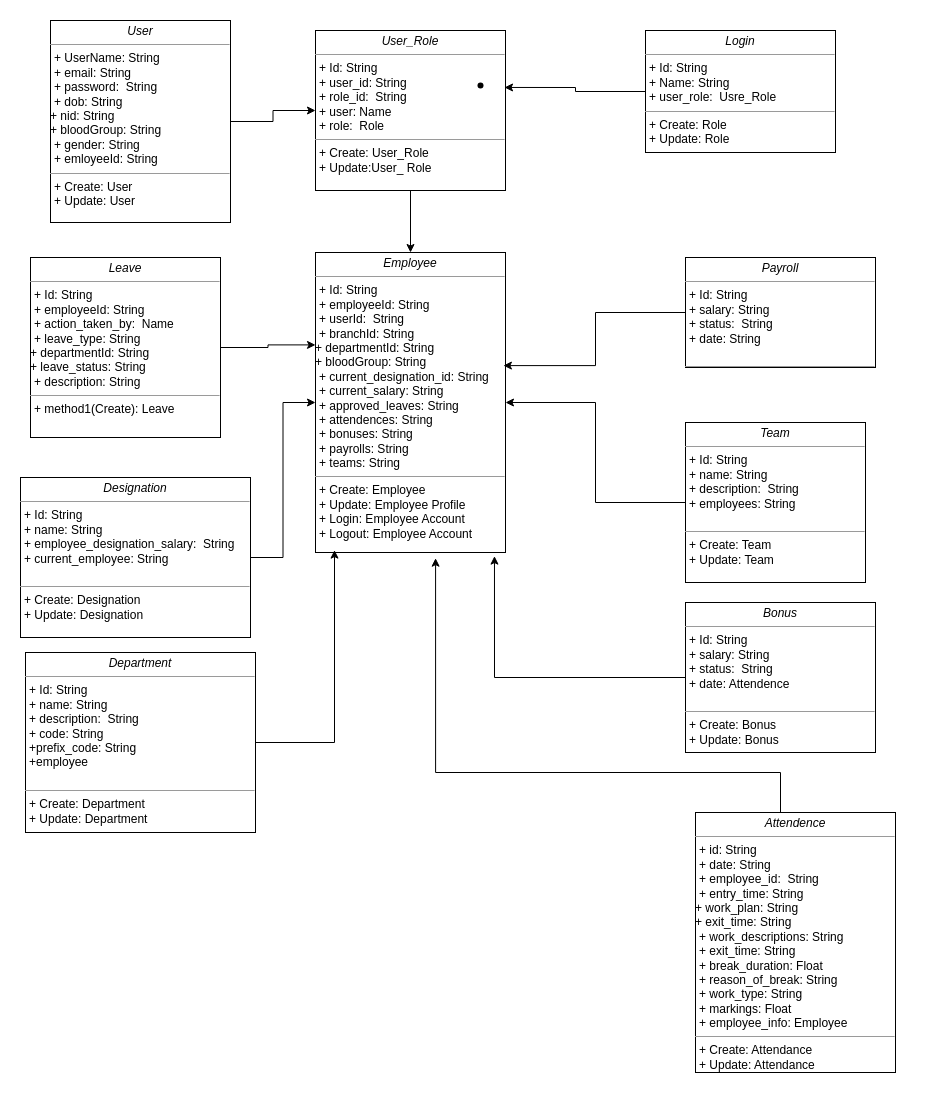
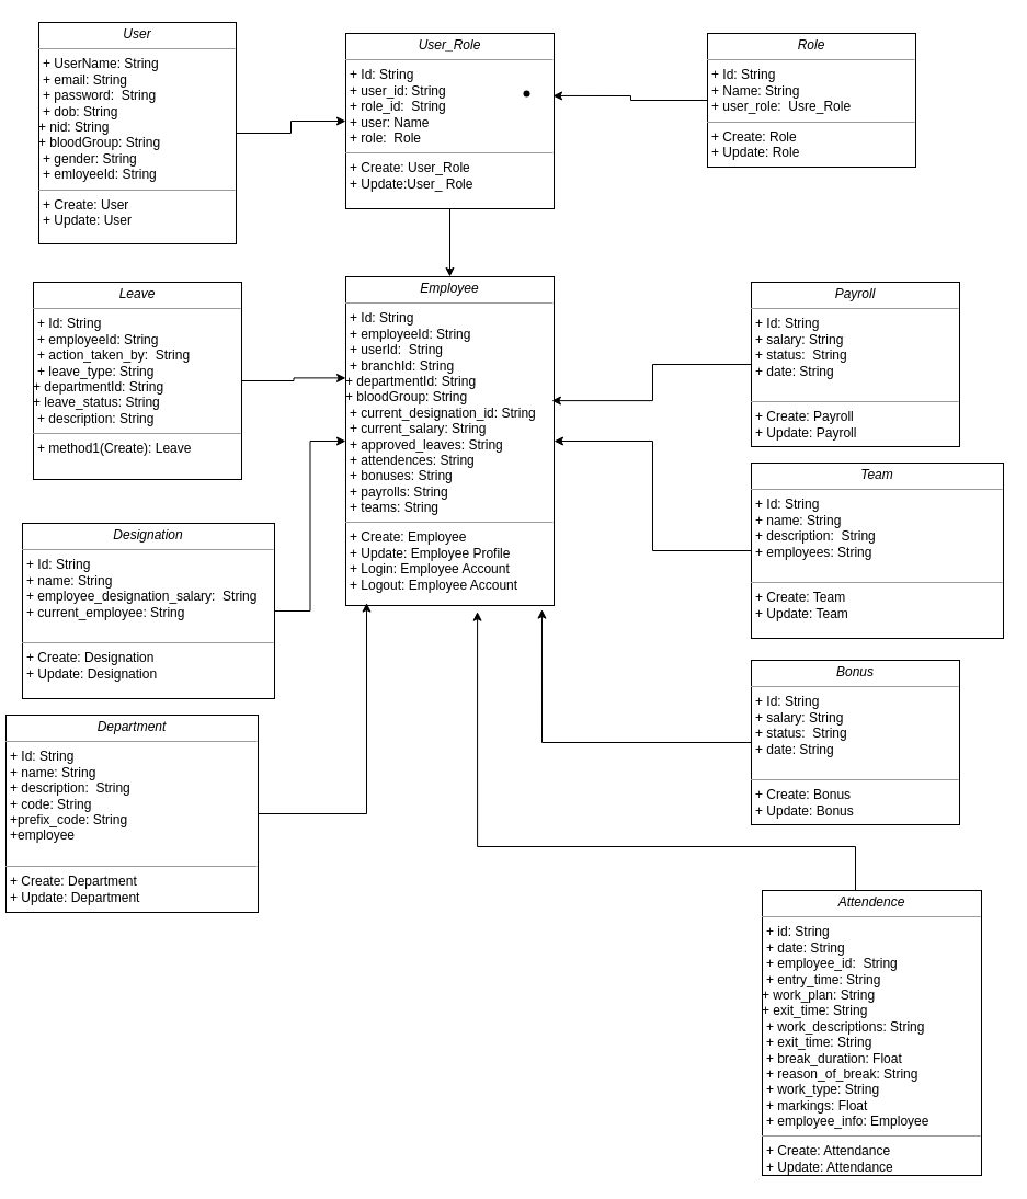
- <mxCell id="5" value="&lt;p style=&quot;margin:0px;margin-top:4px;text-align:center;&quot;&gt;&lt;i&gt;Login&lt;/i&gt;&lt;/p&gt;&lt;hr size=&quot;1&quot;&gt;&lt;p style=&quot;margin:0px;margin-left:4px;&quot;&gt;+ Id: String&lt;br&gt;+ Name: String&lt;/p&gt;&lt;p style=&quot;margin:0px;margin-left:4px;&quot;&gt;+ user_role:&amp;nbsp; Usre_Role&lt;br&gt;&lt;/p&gt;&lt;hr size=&quot;1&quot;&gt;&lt;p style=&quot;border-color: var(--border-color); margin: 0px 0px 0px 4px;&quot;&gt;+ Create: Role&lt;/p&gt;&lt;p style=&quot;border-color: var(--border-color); margin: 0px 0px 0px 4px;&quot;&gt;+ Update: Role&lt;br style=&quot;border-color: var(--border-color);&quot;&gt;&lt;/p&gt;" style="verticalAlign=top;align=left;overflow=fill;fontSize=12;fontFamily=Helvetica;html=1;whiteSpace=wrap;" parent="1" vertex="1"><mxGeometry x="645" y="30" width="190" height="122" as="geometry" /></mxCell>
+ <mxCell id="5" value="&lt;p style=&quot;margin:0px;margin-top:4px;text-align:center;&quot;&gt;&lt;i&gt;Role&lt;/i&gt;&lt;/p&gt;&lt;hr size=&quot;1&quot;&gt;&lt;p style=&quot;margin:0px;margin-left:4px;&quot;&gt;+ Id: String&lt;br&gt;+ Name: String&lt;/p&gt;&lt;p style=&quot;margin:0px;margin-left:4px;&quot;&gt;+ user_role:&amp;nbsp; Usre_Role&lt;br&gt;&lt;/p&gt;&lt;hr size=&quot;1&quot;&gt;&lt;p style=&quot;border-color: var(--border-color); margin: 0px 0px 0px 4px;&quot;&gt;+ Create: Role&lt;/p&gt;&lt;p style=&quot;border-color: var(--border-color); margin: 0px 0px 0px 4px;&quot;&gt;+ Update: Role&lt;br style=&quot;border-color: var(--border-color);&quot;&gt;&lt;/p&gt;" style="verticalAlign=top;align=left;overflow=fill;fontSize=12;fontFamily=Helvetica;html=1;whiteSpace=wrap;" parent="1" vertex="1"><mxGeometry x="645" y="30" width="190" height="122" as="geometry" /></mxCell>
- <mxCell id="3" value="&lt;p style=&quot;margin:0px;margin-top:4px;text-align:center;&quot;&gt;&lt;i&gt;User&lt;/i&gt;&lt;/p&gt;&lt;hr size=&quot;1&quot;&gt;&lt;p style=&quot;margin:0px;margin-left:4px;&quot;&gt;+ UserName: String&lt;br&gt;+ email: String&lt;/p&gt;&lt;p style=&quot;margin:0px;margin-left:4px;&quot;&gt;+ password:&amp;nbsp; String&lt;br style=&quot;border-color: var(--border-color);&quot;&gt;+ dob: String&lt;br&gt;&lt;/p&gt;+ nid: String&lt;br style=&quot;border-color: var(--border-color);&quot;&gt;+ bloodGroup: String&lt;p style=&quot;margin:0px;margin-left:4px;&quot;&gt;+ gender: String&lt;br style=&quot;border-color: var(--border-color);&quot;&gt;+ emloyeeId: String&lt;/p&gt;&lt;hr size=&quot;1&quot;&gt;&lt;p style=&quot;margin:0px;margin-left:4px;&quot;&gt;+ Create: User&lt;/p&gt;&lt;p style=&quot;margin:0px;margin-left:4px;&quot;&gt;+ Update: User&lt;/p&gt;&lt;p style=&quot;margin:0px;margin-left:4px;&quot;&gt;&lt;br&gt;&lt;/p&gt;" style="verticalAlign=top;align=left;overflow=fill;fontSize=12;fontFamily=Helvetica;html=1;whiteSpace=wrap;" parent="1" vertex="1"><mxGeometry x="50" y="20" width="180" height="202" as="geometry" /></mxCell>
+ <mxCell id="3" value="&lt;p style=&quot;margin:0px;margin-top:4px;text-align:center;&quot;&gt;&lt;i&gt;User&lt;/i&gt;&lt;/p&gt;&lt;hr size=&quot;1&quot;&gt;&lt;p style=&quot;margin:0px;margin-left:4px;&quot;&gt;+ UserName: String&lt;br&gt;+ email: String&lt;/p&gt;&lt;p style=&quot;margin:0px;margin-left:4px;&quot;&gt;+ password:&amp;nbsp; String&lt;br style=&quot;border-color: var(--border-color);&quot;&gt;+ dob: String&lt;br&gt;&lt;/p&gt;+ nid: String&lt;br style=&quot;border-color: var(--border-color);&quot;&gt;+ bloodGroup: String&lt;p style=&quot;margin:0px;margin-left:4px;&quot;&gt;+ gender: String&lt;br style=&quot;border-color: var(--border-color);&quot;&gt;+ emloyeeId: String&lt;/p&gt;&lt;hr size=&quot;1&quot;&gt;&lt;p style=&quot;margin:0px;margin-left:4px;&quot;&gt;+ Create: User&lt;/p&gt;&lt;p style=&quot;margin:0px;margin-left:4px;&quot;&gt;+ Update: User&lt;/p&gt;&lt;p style=&quot;margin:0px;margin-left:4px;&quot;&gt;&lt;br&gt;&lt;/p&gt;" style="verticalAlign=top;align=left;overflow=fill;fontSize=12;fontFamily=Helvetica;html=1;whiteSpace=wrap;" parent="1" vertex="1"><mxGeometry x="35" y="20" width="180" height="202" as="geometry" /></mxCell>
- <mxCell id="8" value="&lt;p style=&quot;margin:0px;margin-top:4px;text-align:center;&quot;&gt;&lt;i&gt;Payroll&lt;/i&gt;&lt;/p&gt;&lt;hr size=&quot;1&quot;&gt;&lt;p style=&quot;margin:0px;margin-left:4px;&quot;&gt;+ Id: String&lt;br&gt;+ salary: String&lt;/p&gt;&lt;p style=&quot;margin:0px;margin-left:4px;&quot;&gt;+ status:&amp;nbsp; String&lt;br style=&quot;border-color: var(--border-color);&quot;&gt;+ date: String&lt;/p&gt;&lt;br&gt;&lt;hr size=&quot;1&quot;&gt;&lt;p style=&quot;border-color: var(--border-color); margin: 0px 0px 0px 4px;&quot;&gt;+ Create: Payroll&lt;/p&gt;&lt;p style=&quot;border-color: var(--border-color); margin: 0px 0px 0px 4px;&quot;&gt;+ Update: Payroll&lt;/p&gt;&lt;p style=&quot;margin:0px;margin-left:4px;&quot;&gt;&lt;br&gt;&lt;/p&gt;" style="verticalAlign=top;align=left;overflow=fill;fontSize=12;fontFamily=Helvetica;html=1;whiteSpace=wrap;" parent="1" vertex="1"><mxGeometry x="685" y="257" width="190" height="110" as="geometry" /></mxCell>
+ <mxCell id="8" value="&lt;p style=&quot;margin:0px;margin-top:4px;text-align:center;&quot;&gt;&lt;i&gt;Payroll&lt;/i&gt;&lt;/p&gt;&lt;hr size=&quot;1&quot;&gt;&lt;p style=&quot;margin:0px;margin-left:4px;&quot;&gt;+ Id: String&lt;br&gt;+ salary: String&lt;/p&gt;&lt;p style=&quot;margin:0px;margin-left:4px;&quot;&gt;+ status:&amp;nbsp; String&lt;br style=&quot;border-color: var(--border-color);&quot;&gt;+ date: String&lt;/p&gt;&lt;br&gt;&lt;hr size=&quot;1&quot;&gt;&lt;p style=&quot;border-color: var(--border-color); margin: 0px 0px 0px 4px;&quot;&gt;+ Create: Payroll&lt;/p&gt;&lt;p style=&quot;border-color: var(--border-color); margin: 0px 0px 0px 4px;&quot;&gt;+ Update: Payroll&lt;/p&gt;&lt;p style=&quot;margin:0px;margin-left:4px;&quot;&gt;&lt;br&gt;&lt;/p&gt;" style="verticalAlign=top;align=left;overflow=fill;fontSize=12;fontFamily=Helvetica;html=1;whiteSpace=wrap;" parent="1" vertex="1"><mxGeometry x="685" y="257" width="190" height="150" as="geometry" /></mxCell>
- <mxCell id="7" value="&lt;p style=&quot;margin:0px;margin-top:4px;text-align:center;&quot;&gt;&lt;i&gt;Leave&lt;/i&gt;&lt;/p&gt;&lt;hr size=&quot;1&quot;&gt;&lt;p style=&quot;margin:0px;margin-left:4px;&quot;&gt;+ Id: String&lt;br&gt;+ employeeId: String&lt;/p&gt;&lt;p style=&quot;margin:0px;margin-left:4px;&quot;&gt;+ action_taken_by:&amp;nbsp; Name&lt;br style=&quot;border-color: var(--border-color);&quot;&gt;+ leave_type: String&lt;br&gt;&lt;/p&gt;+ departmentId: String&lt;br style=&quot;border-color: var(--border-color);&quot;&gt;+ leave_status: String&lt;p style=&quot;margin:0px;margin-left:4px;&quot;&gt;+ description: String&lt;br&gt;&lt;/p&gt;&lt;hr size=&quot;1&quot;&gt;&lt;p style=&quot;margin:0px;margin-left:4px;&quot;&gt;+ method1(Create): Leave&lt;br&gt;&lt;br&gt;&lt;/p&gt;" style="verticalAlign=top;align=left;overflow=fill;fontSize=12;fontFamily=Helvetica;html=1;whiteSpace=wrap;" parent="1" vertex="1"><mxGeometry x="30" y="257" width="190" height="180" as="geometry" /></mxCell>
+ <mxCell id="7" value="&lt;p style=&quot;margin:0px;margin-top:4px;text-align:center;&quot;&gt;&lt;i&gt;Leave&lt;/i&gt;&lt;/p&gt;&lt;hr size=&quot;1&quot;&gt;&lt;p style=&quot;margin:0px;margin-left:4px;&quot;&gt;+ Id: String&lt;br&gt;+ employeeId: String&lt;/p&gt;&lt;p style=&quot;margin:0px;margin-left:4px;&quot;&gt;+ action_taken_by:&amp;nbsp; String&lt;br style=&quot;border-color: var(--border-color);&quot;&gt;+ leave_type: String&lt;br&gt;&lt;/p&gt;+ departmentId: String&lt;br style=&quot;border-color: var(--border-color);&quot;&gt;+ leave_status: String&lt;p style=&quot;margin:0px;margin-left:4px;&quot;&gt;+ description: String&lt;br&gt;&lt;/p&gt;&lt;hr size=&quot;1&quot;&gt;&lt;p style=&quot;margin:0px;margin-left:4px;&quot;&gt;+ method1(Create): Leave&lt;br&gt;&lt;br&gt;&lt;/p&gt;" style="verticalAlign=top;align=left;overflow=fill;fontSize=12;fontFamily=Helvetica;html=1;whiteSpace=wrap;" parent="1" vertex="1"><mxGeometry x="30" y="257" width="190" height="180" as="geometry" /></mxCell>
- <mxCell id="14" value="&lt;p style=&quot;margin:0px;margin-top:4px;text-align:center;&quot;&gt;&lt;i&gt;Team&lt;/i&gt;&lt;/p&gt;&lt;hr size=&quot;1&quot;&gt;&lt;p style=&quot;margin:0px;margin-left:4px;&quot;&gt;+ Id: String&lt;br&gt;+ name: String&lt;/p&gt;&lt;p style=&quot;margin:0px;margin-left:4px;&quot;&gt;+&amp;nbsp;description&lt;span style=&quot;background-color: initial;&quot;&gt;:&amp;nbsp; String&lt;/span&gt;&lt;/p&gt;&lt;p style=&quot;margin:0px;margin-left:4px;&quot;&gt;+&amp;nbsp;employees&lt;span style=&quot;background-color: initial;&quot;&gt;: String&lt;/span&gt;&lt;/p&gt;&lt;br&gt;&lt;hr size=&quot;1&quot;&gt;&lt;p style=&quot;border-color: var(--border-color); margin: 0px 0px 0px 4px;&quot;&gt;+ Create: Team&lt;/p&gt;&lt;p style=&quot;border-color: var(--border-color); margin: 0px 0px 0px 4px;&quot;&gt;+ Update: Team&lt;/p&gt;&lt;p style=&quot;margin:0px;margin-left:4px;&quot;&gt;&lt;br&gt;&lt;/p&gt;" style="verticalAlign=top;align=left;overflow=fill;fontSize=12;fontFamily=Helvetica;html=1;whiteSpace=wrap;" parent="1" vertex="1"><mxGeometry x="685" y="422" width="180" height="160" as="geometry" /></mxCell>
+ <mxCell id="14" value="&lt;p style=&quot;margin:0px;margin-top:4px;text-align:center;&quot;&gt;&lt;i&gt;Team&lt;/i&gt;&lt;/p&gt;&lt;hr size=&quot;1&quot;&gt;&lt;p style=&quot;margin:0px;margin-left:4px;&quot;&gt;+ Id: String&lt;br&gt;+ name: String&lt;/p&gt;&lt;p style=&quot;margin:0px;margin-left:4px;&quot;&gt;+&amp;nbsp;description&lt;span style=&quot;background-color: initial;&quot;&gt;:&amp;nbsp; String&lt;/span&gt;&lt;/p&gt;&lt;p style=&quot;margin:0px;margin-left:4px;&quot;&gt;+&amp;nbsp;employees&lt;span style=&quot;background-color: initial;&quot;&gt;: String&lt;/span&gt;&lt;/p&gt;&lt;br&gt;&lt;hr size=&quot;1&quot;&gt;&lt;p style=&quot;border-color: var(--border-color); margin: 0px 0px 0px 4px;&quot;&gt;+ Create: Team&lt;/p&gt;&lt;p style=&quot;border-color: var(--border-color); margin: 0px 0px 0px 4px;&quot;&gt;+ Update: Team&lt;/p&gt;&lt;p style=&quot;margin:0px;margin-left:4px;&quot;&gt;&lt;br&gt;&lt;/p&gt;" style="verticalAlign=top;align=left;overflow=fill;fontSize=12;fontFamily=Helvetica;html=1;whiteSpace=wrap;" parent="1" vertex="1"><mxGeometry x="685" y="422" width="230" height="160" as="geometry" /></mxCell>
- <mxCell id="9" value="&lt;p style=&quot;margin:0px;margin-top:4px;text-align:center;&quot;&gt;&lt;i&gt;Bonus&lt;/i&gt;&lt;/p&gt;&lt;hr size=&quot;1&quot;&gt;&lt;p style=&quot;margin:0px;margin-left:4px;&quot;&gt;+ Id: String&lt;br&gt;+ salary: String&lt;/p&gt;&lt;p style=&quot;margin:0px;margin-left:4px;&quot;&gt;+ status:&amp;nbsp; String&lt;br style=&quot;border-color: var(--border-color);&quot;&gt;+ date: Attendence&lt;/p&gt;&lt;br&gt;&lt;hr size=&quot;1&quot;&gt;&lt;p style=&quot;border-color: var(--border-color); margin: 0px 0px 0px 4px;&quot;&gt;+ Create: Bonus&lt;/p&gt;&lt;p style=&quot;border-color: var(--border-color); margin: 0px 0px 0px 4px;&quot;&gt;+ Update: Bonus&lt;/p&gt;&lt;p style=&quot;margin:0px;margin-left:4px;&quot;&gt;&lt;br&gt;&lt;/p&gt;" style="verticalAlign=top;align=left;overflow=fill;fontSize=12;fontFamily=Helvetica;html=1;whiteSpace=wrap;" parent="1" vertex="1"><mxGeometry x="685" y="602" width="190" height="150" as="geometry" /></mxCell>
+ <mxCell id="9" value="&lt;p style=&quot;margin:0px;margin-top:4px;text-align:center;&quot;&gt;&lt;i&gt;Bonus&lt;/i&gt;&lt;/p&gt;&lt;hr size=&quot;1&quot;&gt;&lt;p style=&quot;margin:0px;margin-left:4px;&quot;&gt;+ Id: String&lt;br&gt;+ salary: String&lt;/p&gt;&lt;p style=&quot;margin:0px;margin-left:4px;&quot;&gt;+ status:&amp;nbsp; String&lt;br style=&quot;border-color: var(--border-color);&quot;&gt;+ date: String&lt;/p&gt;&lt;br&gt;&lt;hr size=&quot;1&quot;&gt;&lt;p style=&quot;border-color: var(--border-color); margin: 0px 0px 0px 4px;&quot;&gt;+ Create: Bonus&lt;/p&gt;&lt;p style=&quot;border-color: var(--border-color); margin: 0px 0px 0px 4px;&quot;&gt;+ Update: Bonus&lt;/p&gt;&lt;p style=&quot;margin:0px;margin-left:4px;&quot;&gt;&lt;br&gt;&lt;/p&gt;" style="verticalAlign=top;align=left;overflow=fill;fontSize=12;fontFamily=Helvetica;html=1;whiteSpace=wrap;" parent="1" vertex="1"><mxGeometry x="685" y="602" width="190" height="150" as="geometry" /></mxCell>
- <mxCell id="12" value="&lt;p style=&quot;margin:0px;margin-top:4px;text-align:center;&quot;&gt;&lt;i&gt;Department&lt;/i&gt;&lt;/p&gt;&lt;hr size=&quot;1&quot;&gt;&lt;p style=&quot;margin:0px;margin-left:4px;&quot;&gt;+ Id: String&lt;br&gt;+ name: String&lt;/p&gt;&lt;p style=&quot;margin:0px;margin-left:4px;&quot;&gt;+&amp;nbsp;description&lt;span style=&quot;background-color: initial;&quot;&gt;:&amp;nbsp; String&lt;/span&gt;&lt;/p&gt;&lt;p style=&quot;margin:0px;margin-left:4px;&quot;&gt;+&amp;nbsp;code&lt;span style=&quot;background-color: initial;&quot;&gt;: String&lt;/span&gt;&lt;/p&gt;&lt;p style=&quot;margin:0px;margin-left:4px;&quot;&gt;&lt;span style=&quot;background-color: initial;&quot;&gt;+&lt;/span&gt;prefix_code: String&lt;/p&gt;&lt;p style=&quot;margin:0px;margin-left:4px;&quot;&gt;+employee&lt;/p&gt;&lt;br&gt;&lt;hr size=&quot;1&quot;&gt;&lt;p style=&quot;margin:0px;margin-left:4px;&quot;&gt;+ Create: Department&lt;/p&gt;&lt;p style=&quot;margin:0px;margin-left:4px;&quot;&gt;+ Update: Department&lt;br&gt;&lt;br&gt;&lt;/p&gt;" style="verticalAlign=top;align=left;overflow=fill;fontSize=12;fontFamily=Helvetica;html=1;whiteSpace=wrap;" parent="1" vertex="1"><mxGeometry x="25" y="652" width="230" height="180" as="geometry" /></mxCell>
+ <mxCell id="12" value="&lt;p style=&quot;margin:0px;margin-top:4px;text-align:center;&quot;&gt;&lt;i&gt;Department&lt;/i&gt;&lt;/p&gt;&lt;hr size=&quot;1&quot;&gt;&lt;p style=&quot;margin:0px;margin-left:4px;&quot;&gt;+ Id: String&lt;br&gt;+ name: String&lt;/p&gt;&lt;p style=&quot;margin:0px;margin-left:4px;&quot;&gt;+&amp;nbsp;description&lt;span style=&quot;background-color: initial;&quot;&gt;:&amp;nbsp; String&lt;/span&gt;&lt;/p&gt;&lt;p style=&quot;margin:0px;margin-left:4px;&quot;&gt;+&amp;nbsp;code&lt;span style=&quot;background-color: initial;&quot;&gt;: String&lt;/span&gt;&lt;/p&gt;&lt;p style=&quot;margin:0px;margin-left:4px;&quot;&gt;&lt;span style=&quot;background-color: initial;&quot;&gt;+&lt;/span&gt;prefix_code: String&lt;/p&gt;&lt;p style=&quot;margin:0px;margin-left:4px;&quot;&gt;+employee&lt;/p&gt;&lt;br&gt;&lt;hr size=&quot;1&quot;&gt;&lt;p style=&quot;margin:0px;margin-left:4px;&quot;&gt;+ Create: Department&lt;/p&gt;&lt;p style=&quot;margin:0px;margin-left:4px;&quot;&gt;+ Update: Department&lt;br&gt;&lt;br&gt;&lt;/p&gt;" style="verticalAlign=top;align=left;overflow=fill;fontSize=12;fontFamily=Helvetica;html=1;whiteSpace=wrap;" parent="1" vertex="1"><mxGeometry x="5" y="652" width="230" height="180" as="geometry" /></mxCell>
